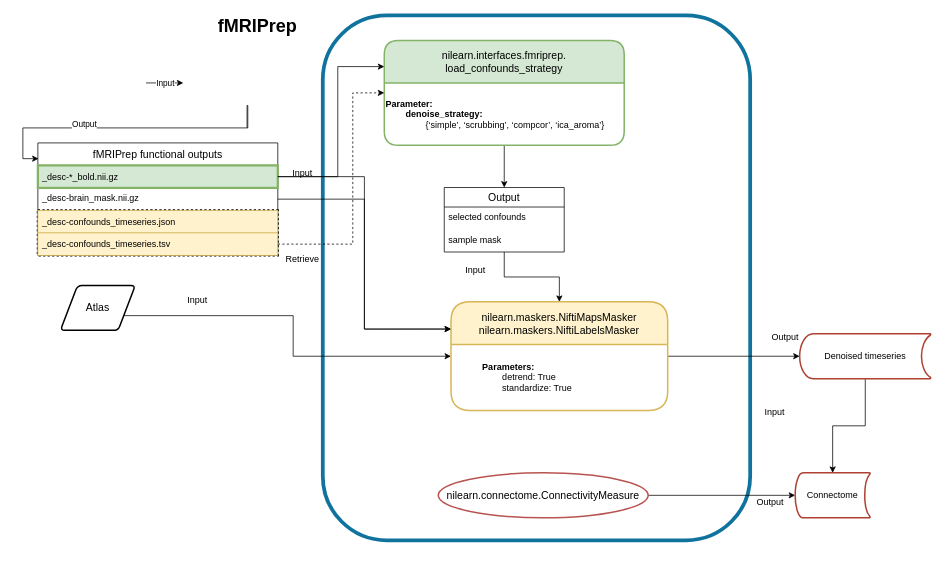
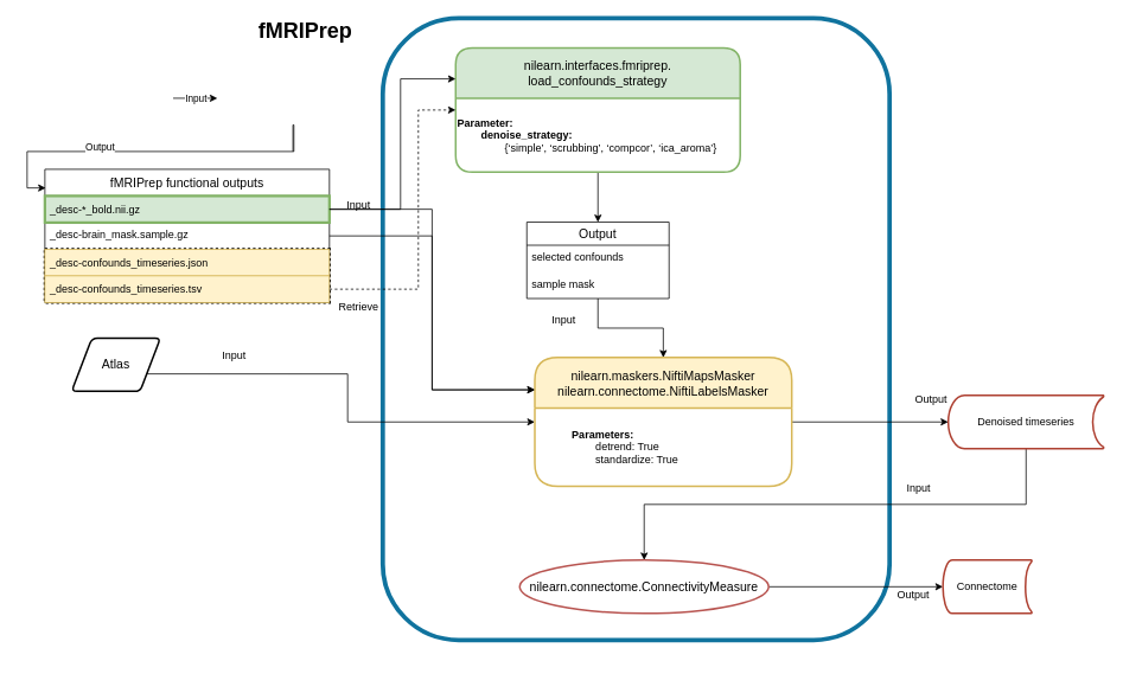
- <mxCell id="5" value="_desc-brain_mask.nii.gz" style="text;strokeColor=none;fillColor=none;spacingLeft=4;spacingRight=4;overflow=hidden;rotatable=0;points=[[0,0.5],[1,0.5]];portConstraint=eastwest;fontSize=12;" parent="3" vertex="1"><mxGeometry y="60" width="320" height="30" as="geometry" /></mxCell>
+ <mxCell id="5" value="_desc-brain_mask.sample.gz" style="text;strokeColor=none;fillColor=none;spacingLeft=4;spacingRight=4;overflow=hidden;rotatable=0;points=[[0,0.5],[1,0.5]];portConstraint=eastwest;fontSize=12;" parent="3" vertex="1"><mxGeometry y="60" width="320" height="30" as="geometry" /></mxCell>
- <mxCell id="26" value="nilearn.maskers.NiftiMapsMasker&#10;nilearn.maskers.NiftiLabelsMasker" style="swimlane;childLayout=stackLayout;horizontal=1;startSize=57;horizontalStack=0;rounded=1;fontSize=14;fontStyle=0;strokeWidth=2;resizeParent=0;resizeLast=1;shadow=0;dashed=0;align=center;arcSize=15;fillColor=#fff2cc;strokeColor=#d6b656;" parent="1" vertex="1"><mxGeometry x="601" y="402" width="289" height="145" as="geometry" /></mxCell>
+ <mxCell id="26" value="nilearn.maskers.NiftiMapsMasker&#10;nilearn.connectome.NiftiLabelsMasker" style="swimlane;childLayout=stackLayout;horizontal=1;startSize=57;horizontalStack=0;rounded=1;fontSize=14;fontStyle=0;strokeWidth=2;resizeParent=0;resizeLast=1;shadow=0;dashed=0;align=center;arcSize=15;fillColor=#fff2cc;strokeColor=#d6b656;" parent="1" vertex="1"><mxGeometry x="601" y="402" width="289" height="145" as="geometry" /></mxCell>
- <mxCell id="29" style="edgeStyle=orthogonalEdgeStyle;rounded=0;orthogonalLoop=1;jettySize=auto;html=1;exitX=0.5;exitY=1;exitDx=0;exitDy=0;exitPerimeter=0;" parent="1" source="30" target="33" edge="1"><mxGeometry relative="1" as="geometry" /></mxCell>
+ <mxCell id="29" style="edgeStyle=orthogonalEdgeStyle;rounded=0;orthogonalLoop=1;jettySize=auto;html=1;exitX=0.5;exitY=1;exitDx=0;exitDy=0;exitPerimeter=0;entryX=0.5;entryY=0;entryDx=0;entryDy=0;" parent="1" source="30" target="32" edge="1"><mxGeometry relative="1" as="geometry" /></mxCell>
